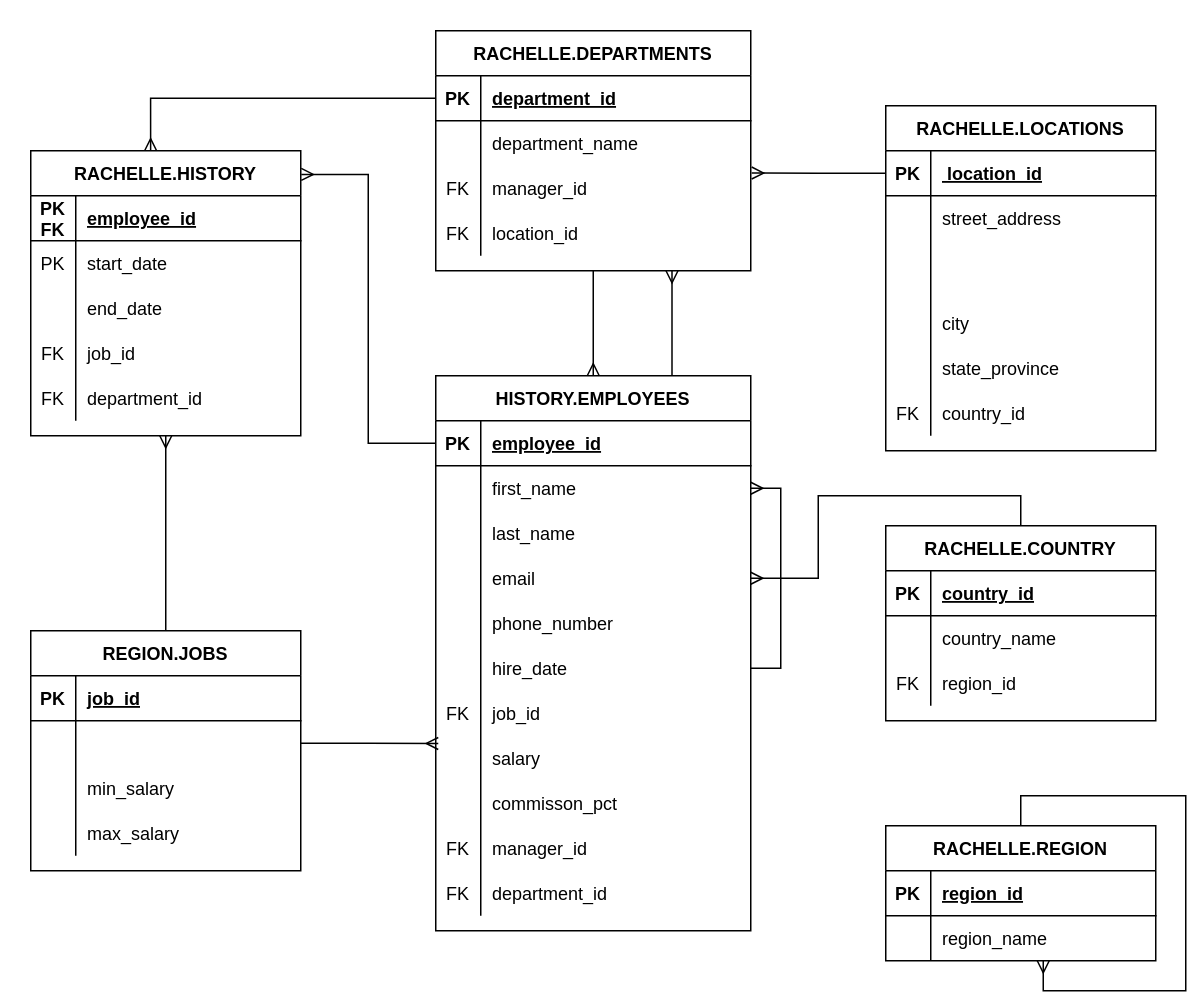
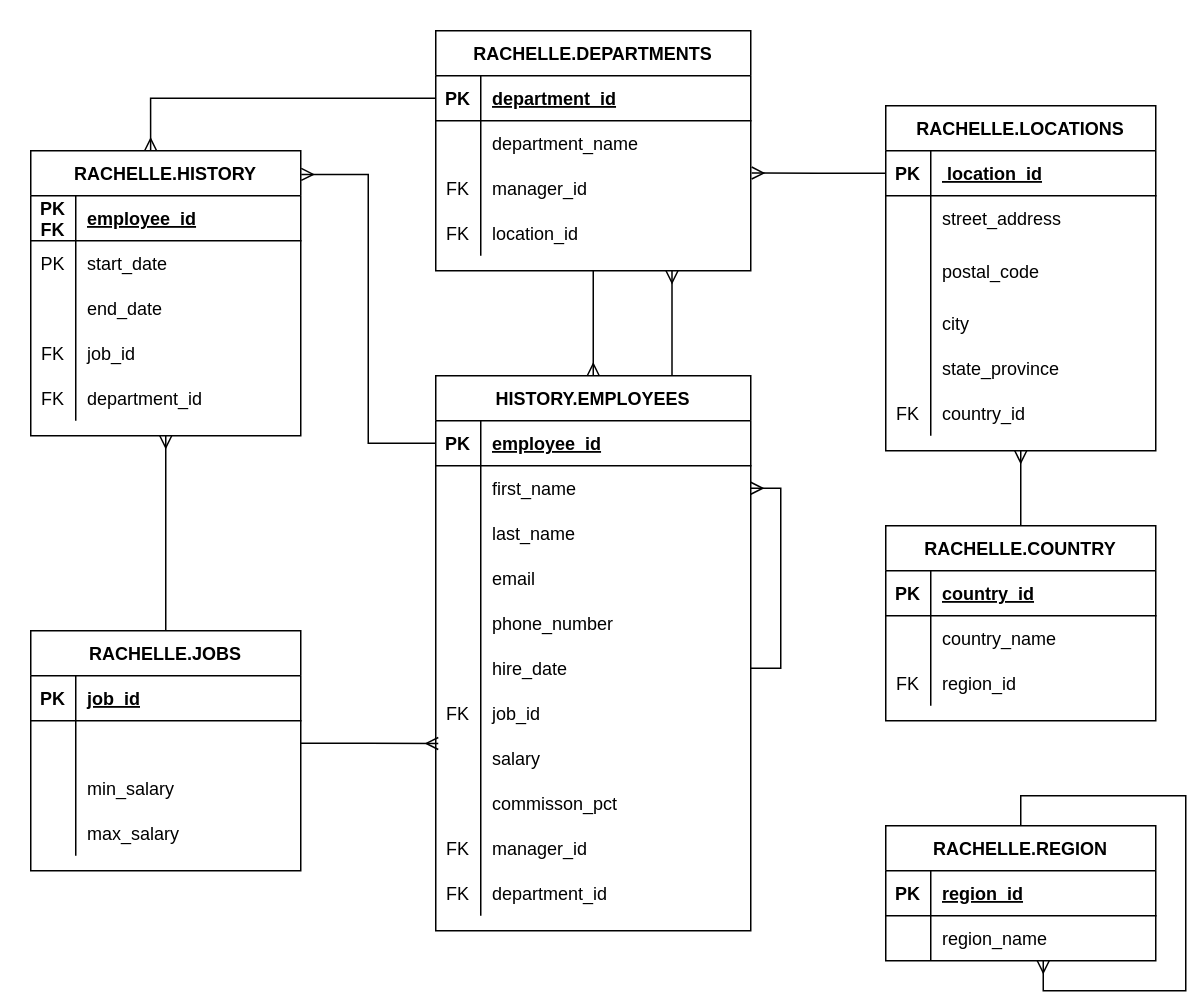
+ <mxCell id="32" value="postal_code" style="shape=partialRectangle;connectable=0;fillColor=none;top=0;left=0;bottom=0;right=0;align=left;spacingLeft=6;overflow=hidden;" vertex="1" parent="30"><mxGeometry x="30" width="150" height="40" as="geometry"><mxRectangle width="150" height="40" as="alternateBounds" /></mxGeometry></mxCell>
- <mxCell id="10" style="edgeStyle=orthogonalEdgeStyle;rounded=0;orthogonalLoop=1;jettySize=auto;html=1;exitX=0.5;exitY=0;exitDx=0;exitDy=0;endArrow=ERmany;endFill=0;" edge="1" parent="1" source="11" target="69"><mxGeometry relative="1" as="geometry" /></mxCell>
+ <mxCell id="10" style="edgeStyle=orthogonalEdgeStyle;rounded=0;orthogonalLoop=1;jettySize=auto;html=1;exitX=0.5;exitY=0;exitDx=0;exitDy=0;entryX=0.5;entryY=1;entryDx=0;entryDy=0;endArrow=ERmany;endFill=0;" edge="1" parent="1" source="11" target="23"><mxGeometry relative="1" as="geometry" /></mxCell>
- <mxCell id="93" value="REGION.JOBS" style="shape=table;startSize=30;container=1;collapsible=1;childLayout=tableLayout;fixedRows=1;rowLines=0;fontStyle=1;align=center;resizeLast=1;" vertex="1" parent="1"><mxGeometry x="20" y="420" width="180" height="160" as="geometry" /></mxCell>
+ <mxCell id="93" value="RACHELLE.JOBS" style="shape=table;startSize=30;container=1;collapsible=1;childLayout=tableLayout;fixedRows=1;rowLines=0;fontStyle=1;align=center;resizeLast=1;" vertex="1" parent="1"><mxGeometry x="20" y="420" width="180" height="160" as="geometry" /></mxCell>
